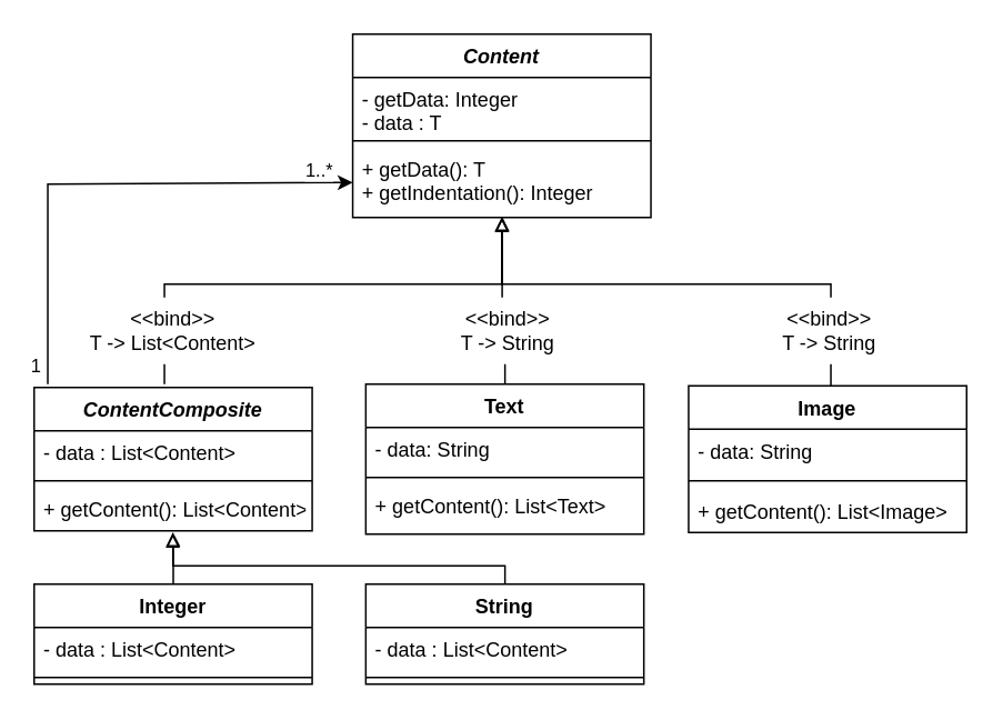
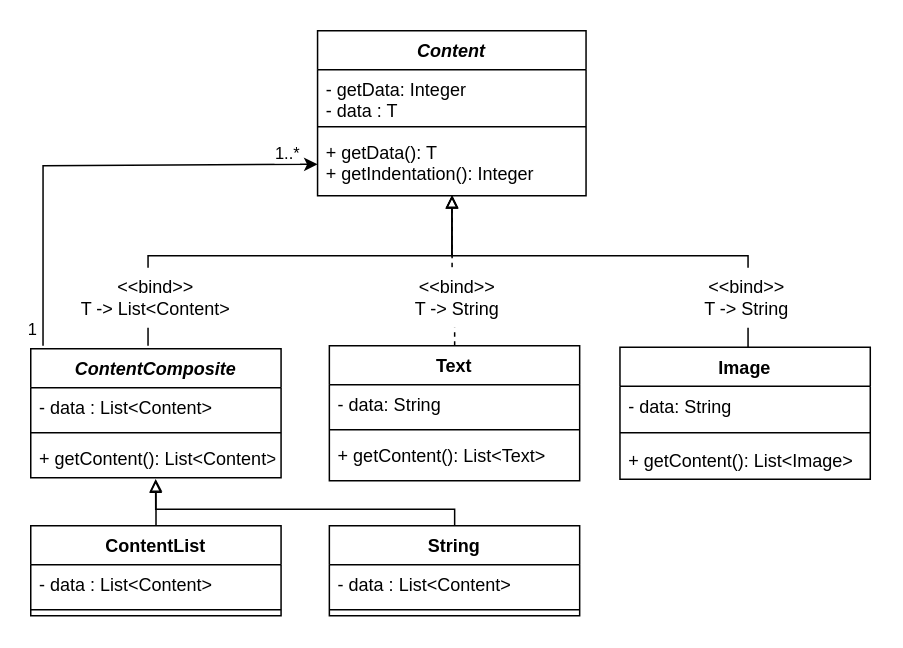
- <mxCell id="2" style="edgeStyle=orthogonalEdgeStyle;rounded=0;orthogonalLoop=1;jettySize=auto;html=1;entryX=0.501;entryY=1;entryDx=0;entryDy=0;entryPerimeter=0;startArrow=none;startFill=0;endArrow=block;endFill=0;" edge="1" parent="1" source="3" target="23"><mxGeometry relative="1" as="geometry" /></mxCell>
+ <mxCell id="2" style="edgeStyle=orthogonalEdgeStyle;rounded=0;orthogonalLoop=1;jettySize=auto;html=1;entryX=0.501;entryY=1;entryDx=0;entryDy=0;entryPerimeter=0;startArrow=none;startFill=0;endArrow=block;endFill=0;dashed=1;" edge="1" parent="1" source="3" target="23"><mxGeometry relative="1" as="geometry" /></mxCell>
- <mxCell id="28" value="Integer" style="swimlane;fontStyle=1;align=center;verticalAlign=top;childLayout=stackLayout;horizontal=1;startSize=26;horizontalStack=0;resizeParent=1;resizeParentMax=0;resizeLast=0;collapsible=1;marginBottom=0;" vertex="1" parent="1"><mxGeometry x="20" y="350" width="166.88" height="60" as="geometry" /></mxCell>
+ <mxCell id="28" value="ContentList" style="swimlane;fontStyle=1;align=center;verticalAlign=top;childLayout=stackLayout;horizontal=1;startSize=26;horizontalStack=0;resizeParent=1;resizeParentMax=0;resizeLast=0;collapsible=1;marginBottom=0;" vertex="1" parent="1"><mxGeometry x="20" y="350" width="166.88" height="60" as="geometry" /></mxCell>
